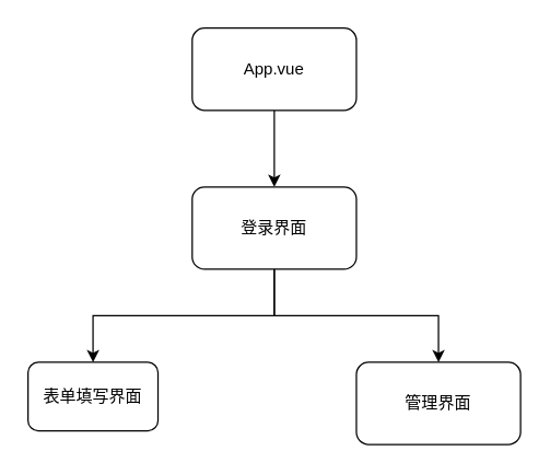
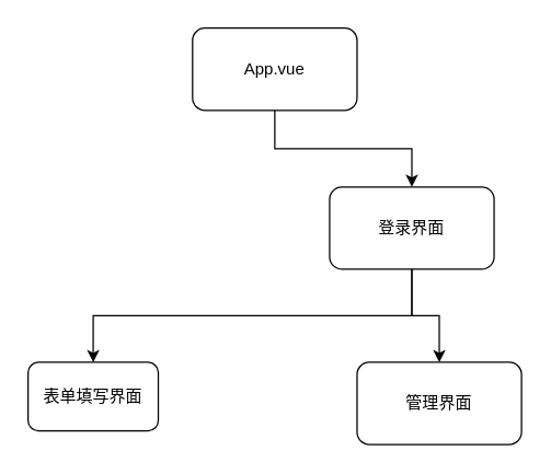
- <mxCell id="6" value="登录界面" style="rounded=1;whiteSpace=wrap;html=1;" vertex="1" parent="1"><mxGeometry x="140" y="136" width="120" height="60" as="geometry" /></mxCell>
+ <mxCell id="6" value="登录界面" style="rounded=1;whiteSpace=wrap;html=1;" vertex="1" parent="1"><mxGeometry x="240" y="136" width="120" height="60" as="geometry" /></mxCell>
